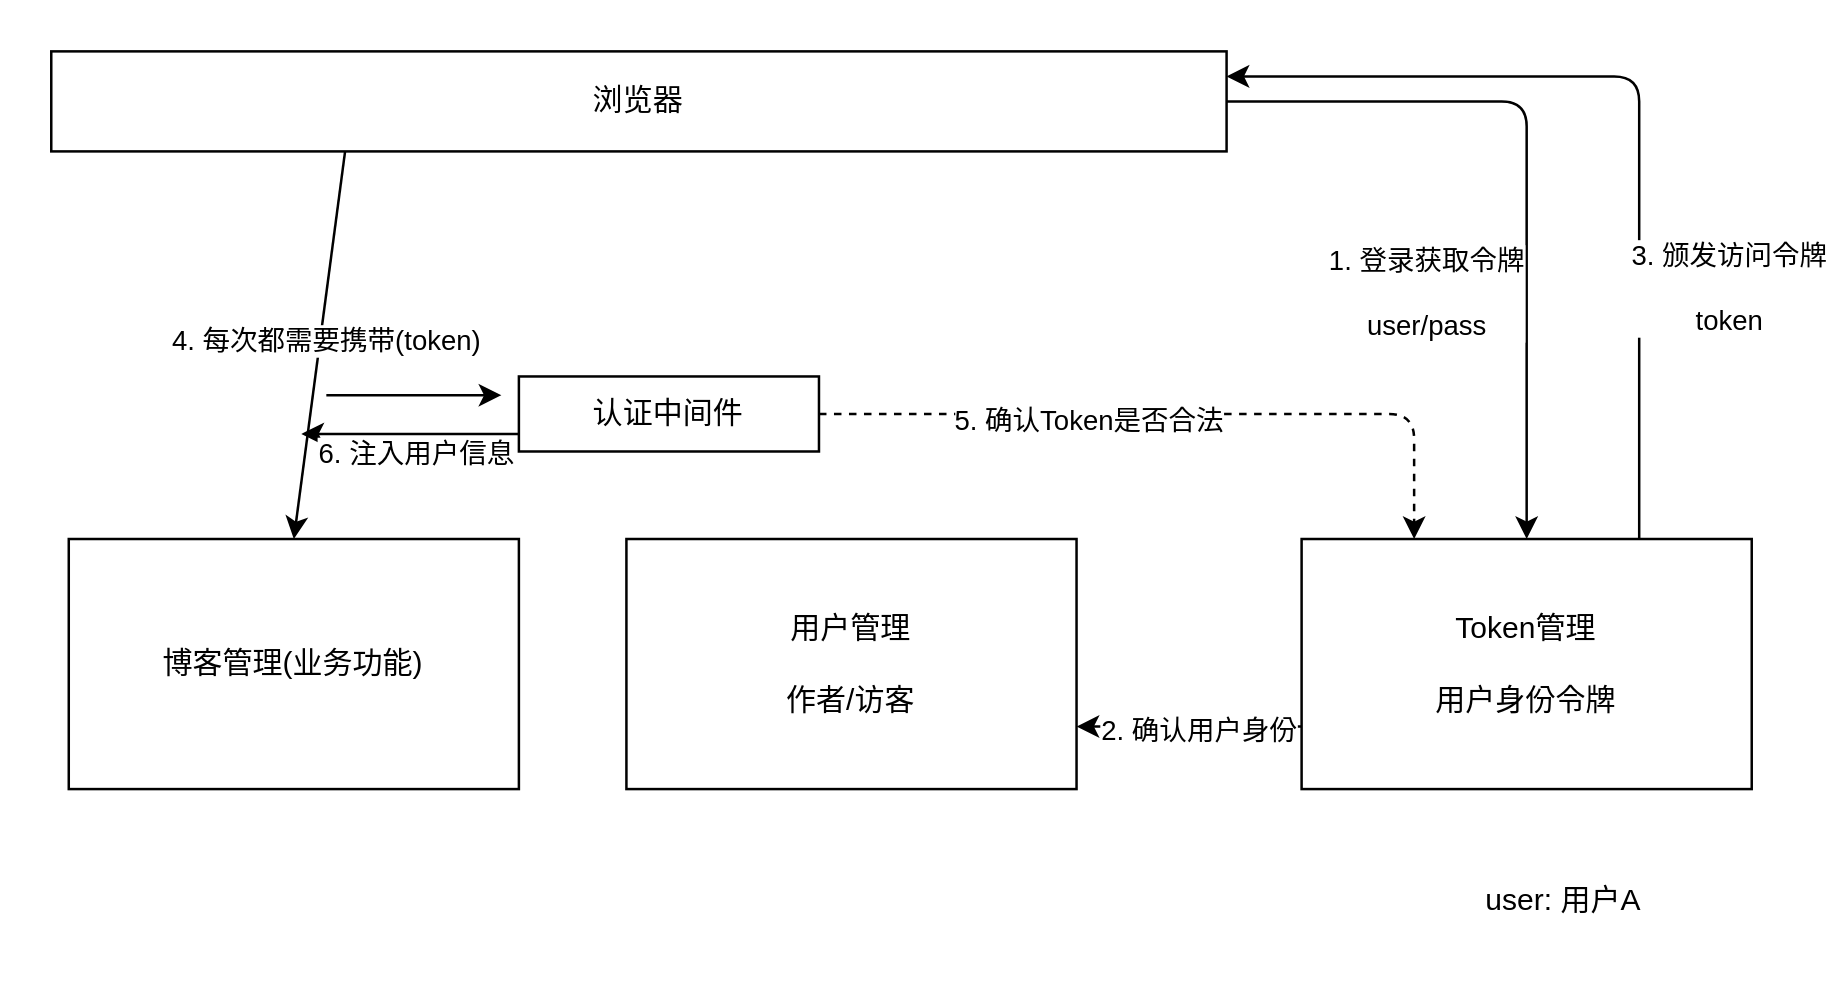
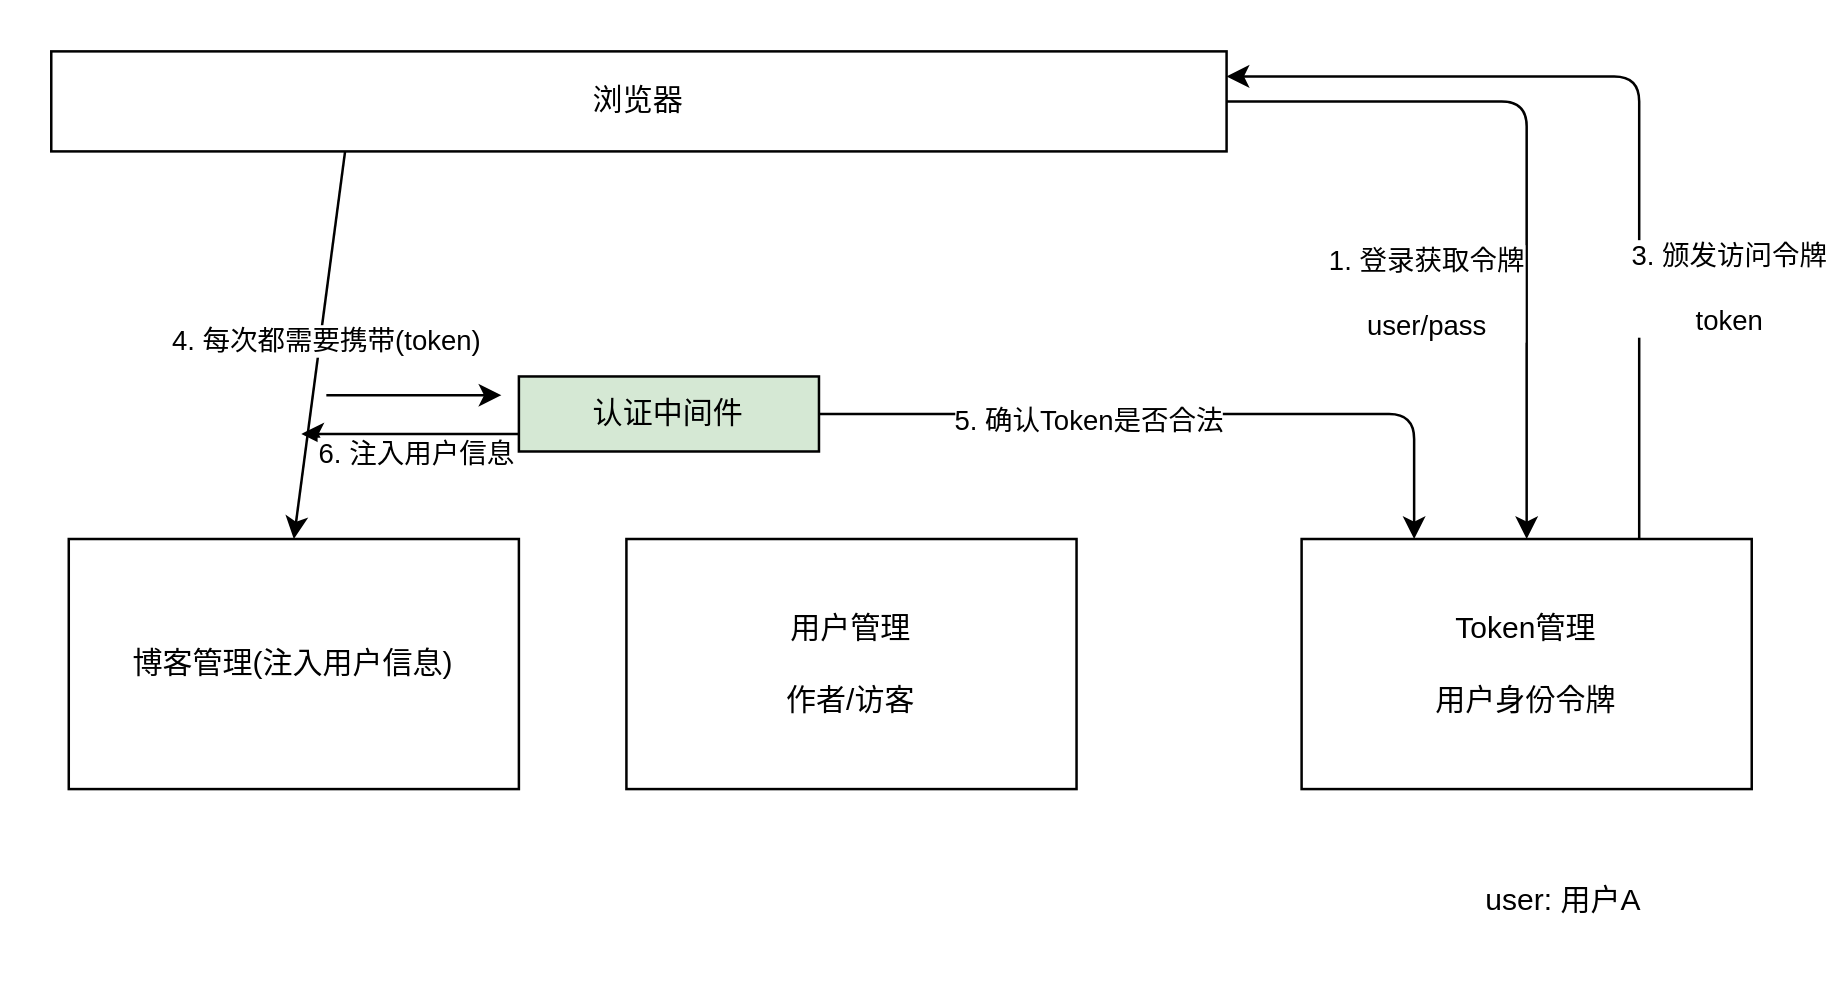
- <mxCell id="12" value="认证中间件" style="rounded=0;whiteSpace=wrap;html=1;" parent="1" vertex="1"><mxGeometry x="207" y="150" width="120" height="30" as="geometry" /></mxCell>
+ <mxCell id="12" value="认证中间件" style="rounded=0;whiteSpace=wrap;html=1;fillColor=#d5e8d4;" parent="1" vertex="1"><mxGeometry x="207" y="150" width="120" height="30" as="geometry" /></mxCell>
- <mxCell id="10" style="edgeStyle=orthogonalEdgeStyle;html=1;exitX=1;exitY=0.5;exitDx=0;exitDy=0;entryX=0.25;entryY=0;entryDx=0;entryDy=0;dashed=1;" edge="1" parent="1" source="12" target="18"><mxGeometry relative="1" as="geometry" /></mxCell>
+ <mxCell id="10" style="edgeStyle=orthogonalEdgeStyle;html=1;exitX=1;exitY=0.5;exitDx=0;exitDy=0;entryX=0.25;entryY=0;entryDx=0;entryDy=0;" edge="1" parent="1" source="12" target="18"><mxGeometry relative="1" as="geometry" /></mxCell>
- <mxCell id="2" value="博客管理(业务功能)" style="rounded=0;whiteSpace=wrap;html=1;" parent="1" vertex="1"><mxGeometry x="27" y="215" width="180" height="100" as="geometry" /></mxCell>
+ <mxCell id="2" value="博客管理(注入用户信息)" style="rounded=0;whiteSpace=wrap;html=1;" parent="1" vertex="1"><mxGeometry x="27" y="215" width="180" height="100" as="geometry" /></mxCell>
- <mxCell id="16" style="edgeStyle=orthogonalEdgeStyle;html=1;exitX=0;exitY=0.75;exitDx=0;exitDy=0;entryX=1;entryY=0.75;entryDx=0;entryDy=0;" edge="1" parent="1" source="18" target="3"><mxGeometry relative="1" as="geometry" /></mxCell>
- <mxCell id="17" value="2. 确认用户身份" style="edgeLabel;html=1;align=center;verticalAlign=middle;resizable=0;points=[];" vertex="1" connectable="0" parent="16"><mxGeometry x="-0.064" y="1" relative="1" as="geometry"><mxPoint as="offset" /></mxGeometry></mxCell>
